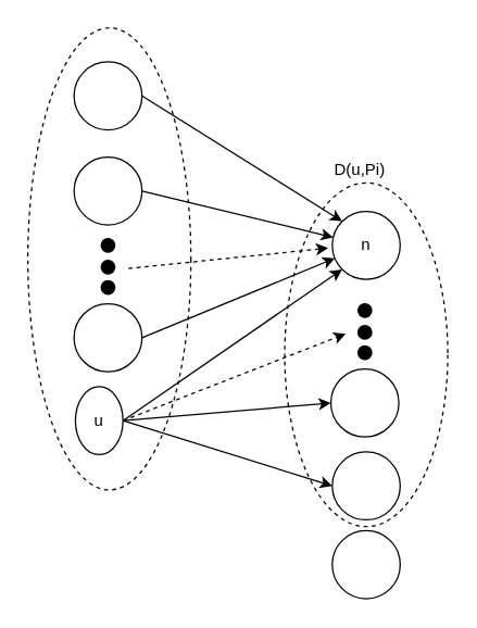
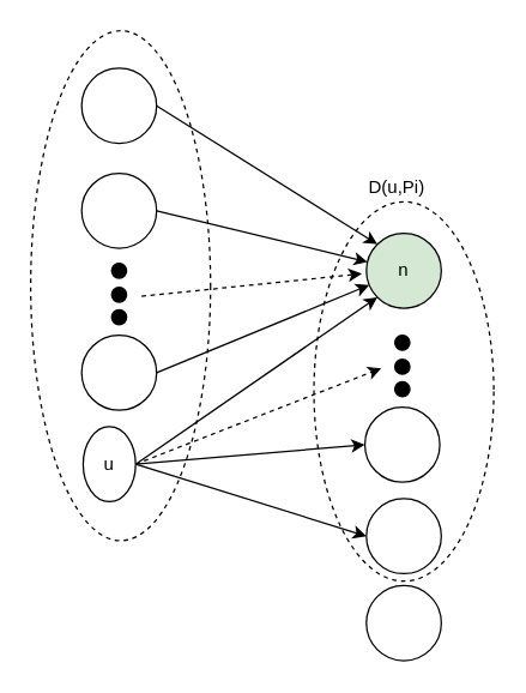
- <mxCell id="5" value="n" style="ellipse;whiteSpace=wrap;html=1;aspect=fixed;" vertex="1" parent="1"><mxGeometry x="244" y="155" width="50" height="50" as="geometry" /></mxCell>
+ <mxCell id="5" value="n" style="ellipse;whiteSpace=wrap;html=1;aspect=fixed;fillColor=#d5e8d4;" vertex="1" parent="1"><mxGeometry x="244" y="155" width="50" height="50" as="geometry" /></mxCell>
